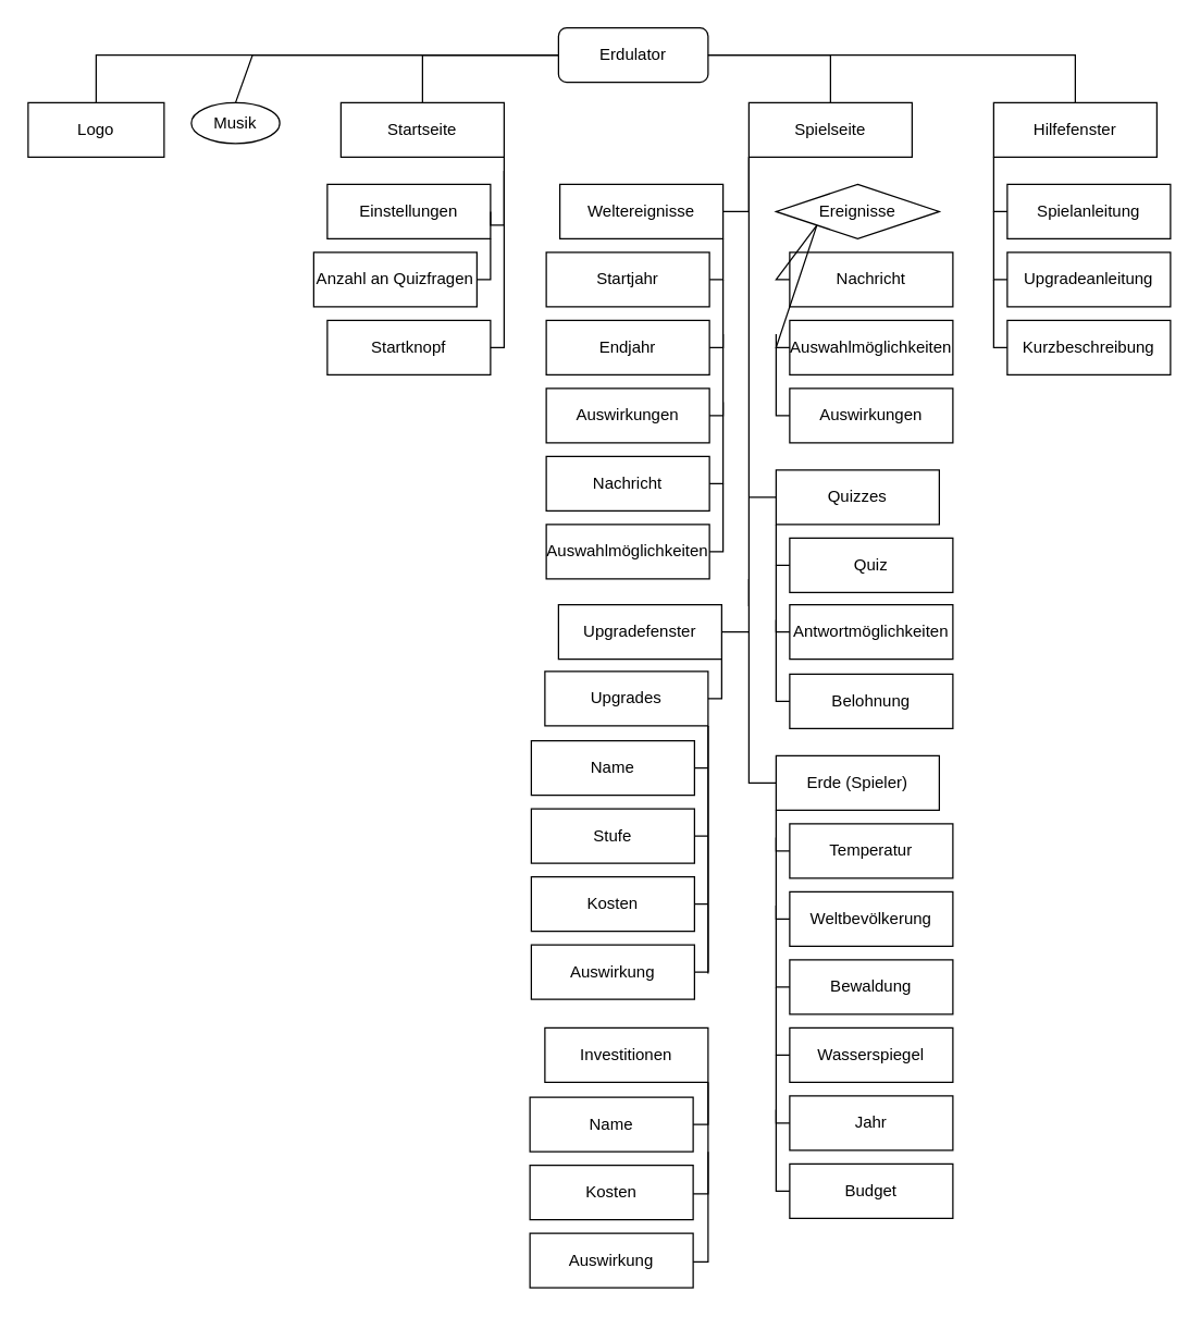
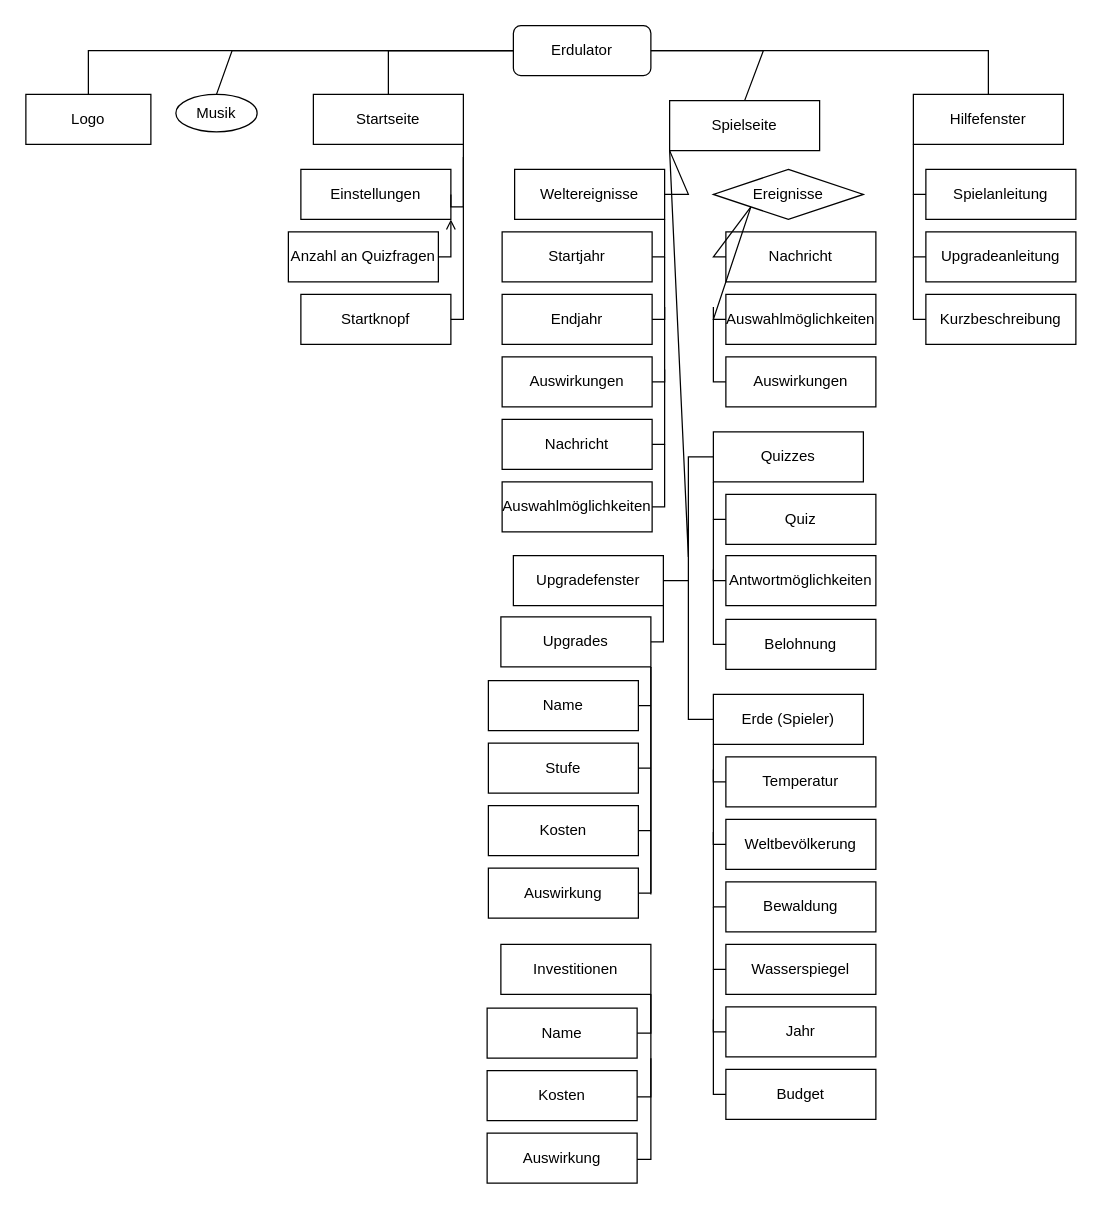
- <mxCell id="6" value="Spielseite" style="rounded=0;whiteSpace=wrap;html=1;" parent="1" vertex="1"><mxGeometry x="550" y="75" width="120" height="40" as="geometry" /></mxCell>
+ <mxCell id="6" value="Spielseite" style="rounded=0;whiteSpace=wrap;html=1;" parent="1" vertex="1"><mxGeometry x="535" y="80" width="120" height="40" as="geometry" /></mxCell>
- <mxCell id="16" value="" style="endArrow=none;html=1;rounded=0;entryX=1;entryY=1;entryDx=0;entryDy=0;exitX=1;exitY=0.5;exitDx=0;exitDy=0;" parent="1" source="13" target="12" edge="1"><mxGeometry width="50" height="50" relative="1" as="geometry"><mxPoint x="350" y="215" as="sourcePoint" /><mxPoint x="320" y="200" as="targetPoint" /><Array as="points"><mxPoint x="360" y="205" /></Array></mxGeometry></mxCell>
+ <mxCell id="16" value="" style="endArrow=open;html=1;rounded=0;entryX=1;entryY=1;entryDx=0;entryDy=0;exitX=1;exitY=0.5;exitDx=0;exitDy=0;" parent="1" source="13" target="12" edge="1"><mxGeometry width="50" height="50" relative="1" as="geometry"><mxPoint x="350" y="215" as="sourcePoint" /><mxPoint x="320" y="200" as="targetPoint" /><Array as="points"><mxPoint x="360" y="205" /></Array></mxGeometry></mxCell>
